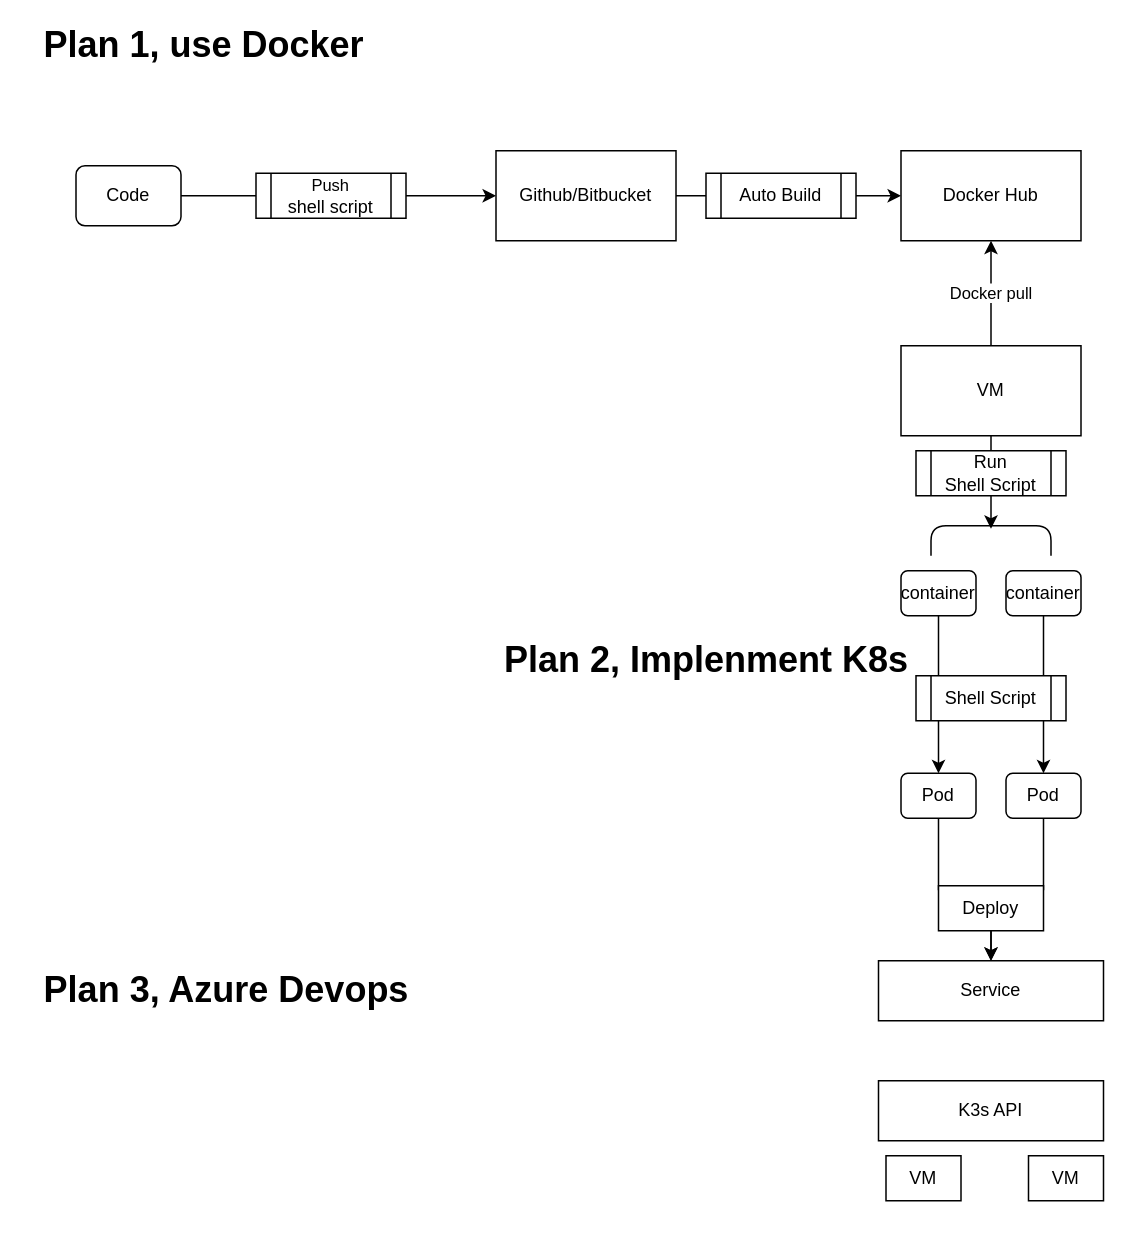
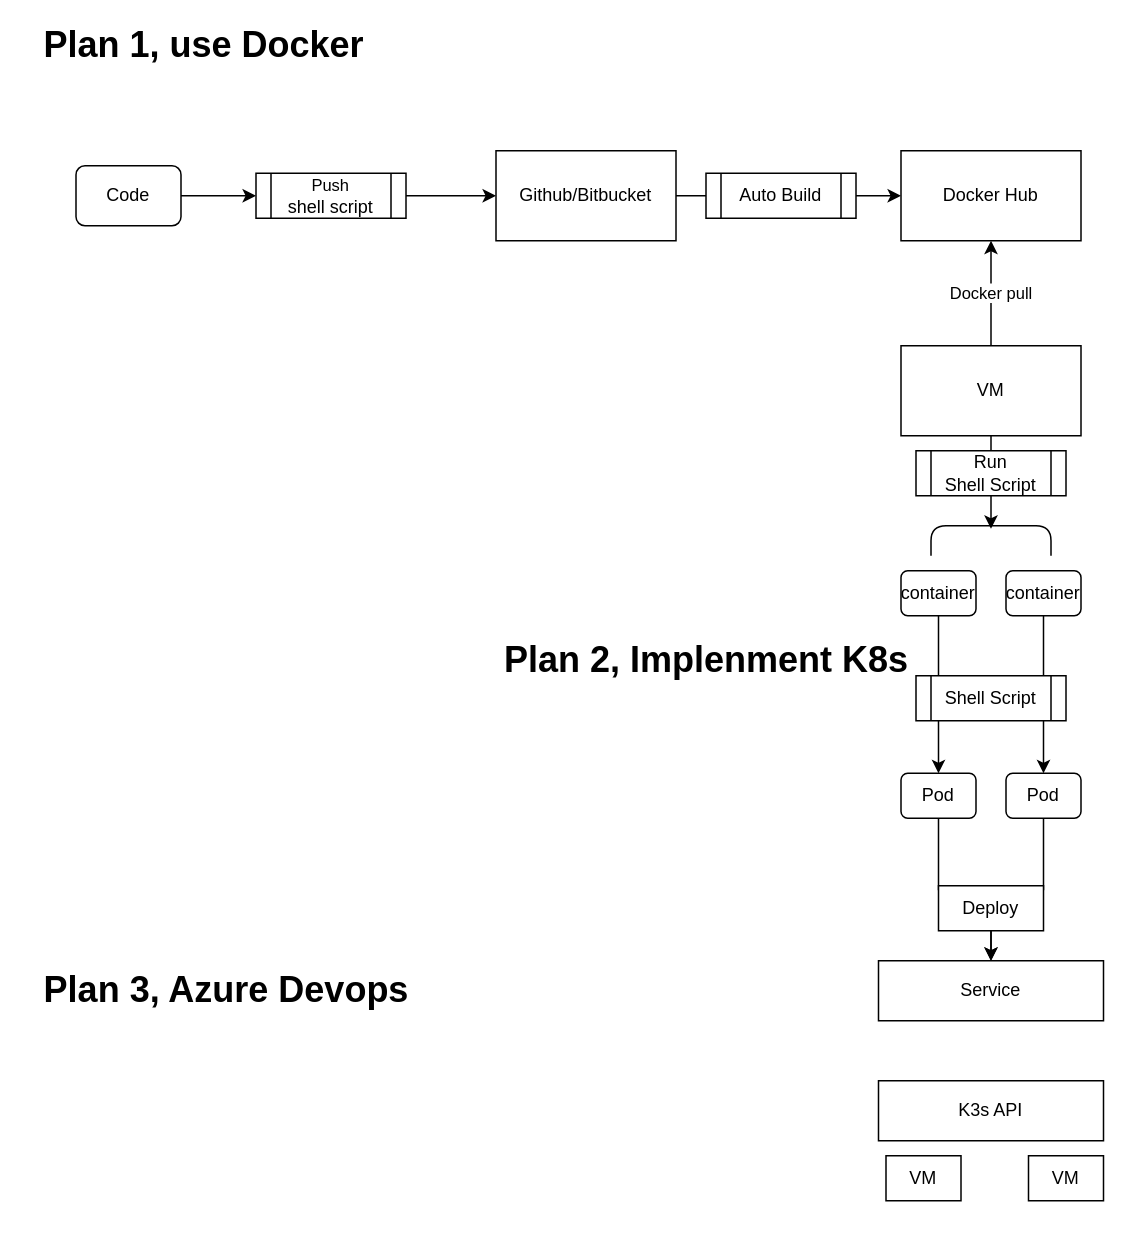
- <mxCell id="27" style="edgeStyle=orthogonalEdgeStyle;rounded=0;orthogonalLoop=1;jettySize=auto;html=1;endArrow=none;" edge="1" parent="1" source="6" target="26"><mxGeometry relative="1" as="geometry"><mxPoint x="120" y="130" as="sourcePoint" /><mxPoint x="330" y="130" as="targetPoint" /></mxGeometry></mxCell>
+ <mxCell id="27" style="edgeStyle=orthogonalEdgeStyle;rounded=0;orthogonalLoop=1;jettySize=auto;html=1;" edge="1" parent="1" source="6" target="26"><mxGeometry relative="1" as="geometry"><mxPoint x="120" y="130" as="sourcePoint" /><mxPoint x="330" y="130" as="targetPoint" /></mxGeometry></mxCell>
